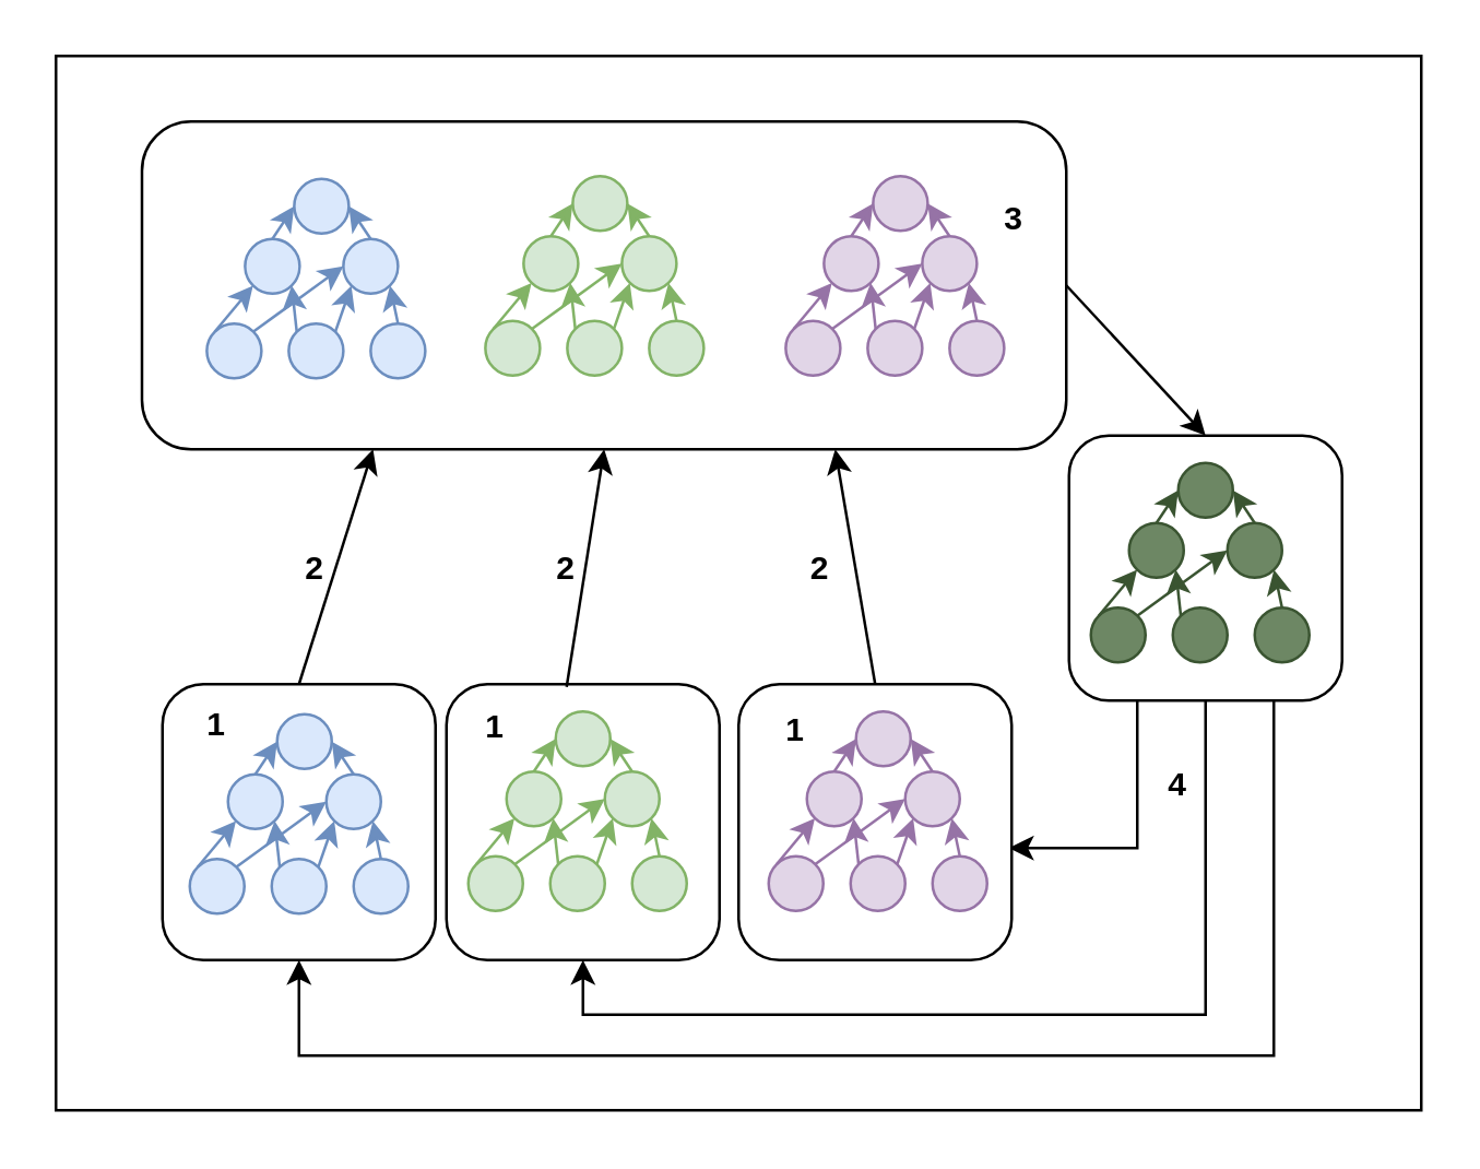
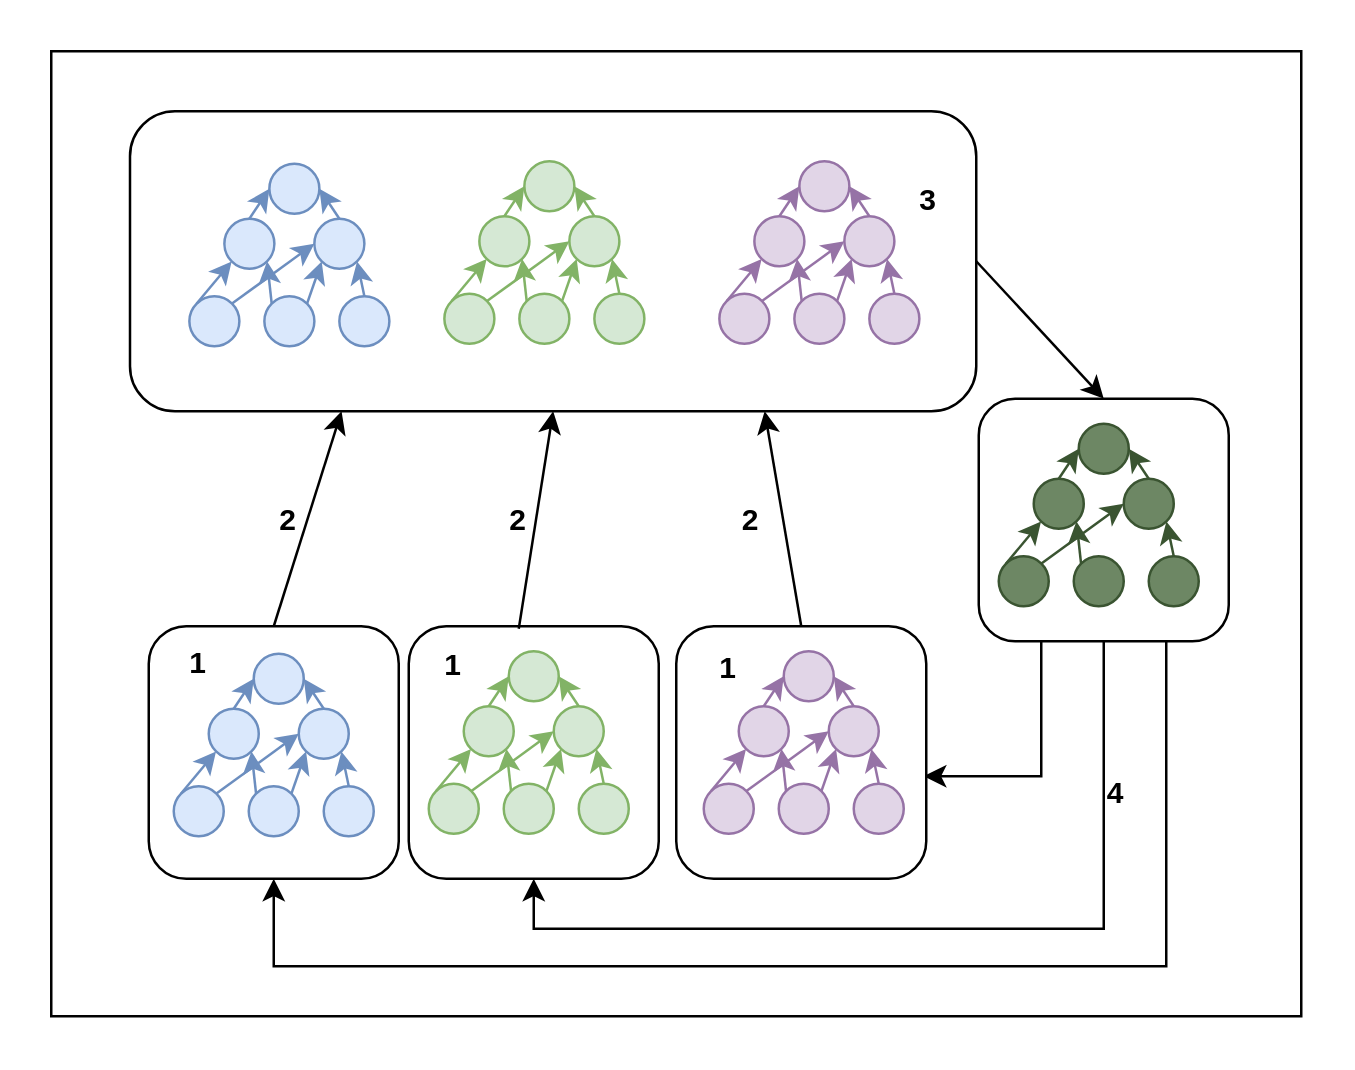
- <mxCell id="114" value="&lt;b&gt;4&lt;/b&gt;" style="text;html=1;strokeColor=none;fillColor=none;align=center;verticalAlign=middle;whiteSpace=wrap;rounded=0;" vertex="1" parent="1"><mxGeometry x="401" y="272" width="60" height="30" as="geometry" /></mxCell>
+ <mxCell id="114" value="&lt;b&gt;4&lt;/b&gt;" style="text;html=1;strokeColor=none;fillColor=none;align=center;verticalAlign=middle;whiteSpace=wrap;rounded=0;" vertex="1" parent="1"><mxGeometry x="416" y="302" width="60" height="30" as="geometry" /></mxCell>
